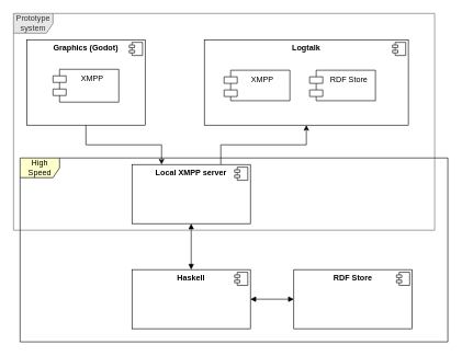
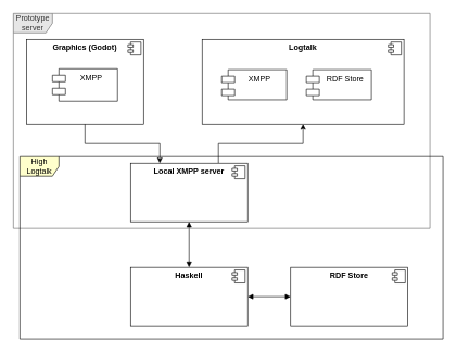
- <mxCell id="21" value="Prototype system" style="shape=umlFrame;whiteSpace=wrap;html=1;fillColor=#E6E6E6;fontColor=#333333;strokeColor=#666666;" vertex="1" parent="1"><mxGeometry x="20" y="20" width="640" height="330" as="geometry" /></mxCell>
+ <mxCell id="21" value="Prototype server" style="shape=umlFrame;whiteSpace=wrap;html=1;fillColor=#E6E6E6;fontColor=#333333;strokeColor=#666666;" vertex="1" parent="1"><mxGeometry x="20" y="20" width="640" height="330" as="geometry" /></mxCell>
- <mxCell id="22" value="High Speed" style="shape=umlFrame;whiteSpace=wrap;html=1;fillColor=#FFFFCC;" vertex="1" parent="1"><mxGeometry x="30" y="240" width="650" height="280" as="geometry" /></mxCell>
+ <mxCell id="22" value="High Logtalk" style="shape=umlFrame;whiteSpace=wrap;html=1;fillColor=#FFFFCC;" vertex="1" parent="1"><mxGeometry x="30" y="240" width="650" height="280" as="geometry" /></mxCell>
